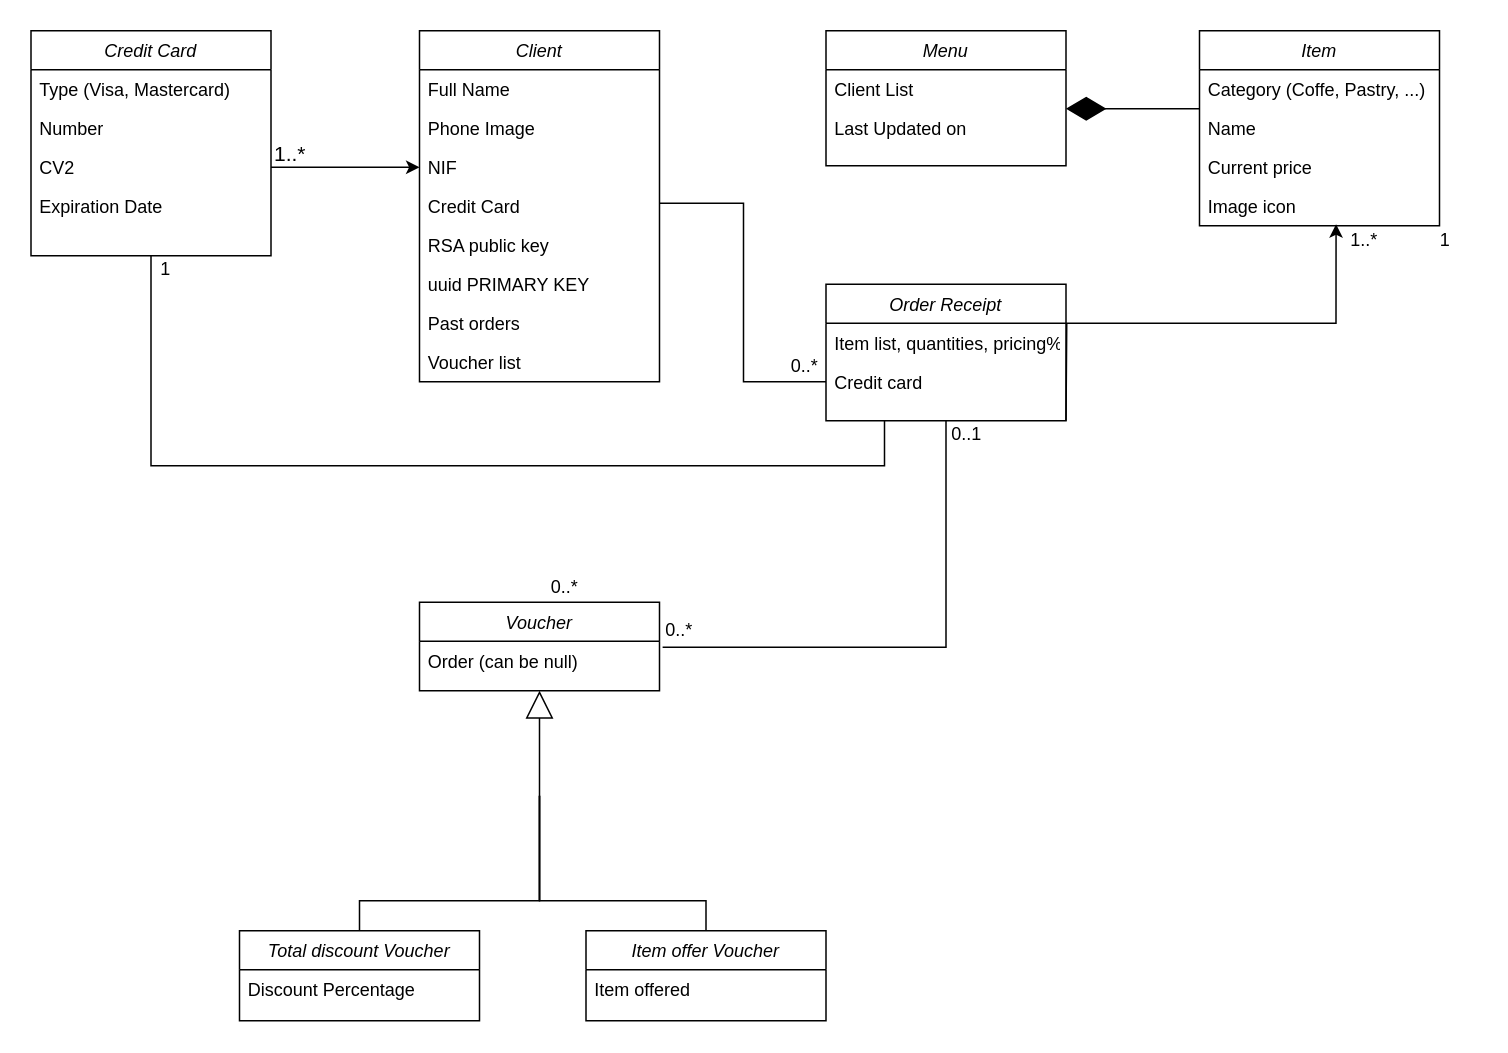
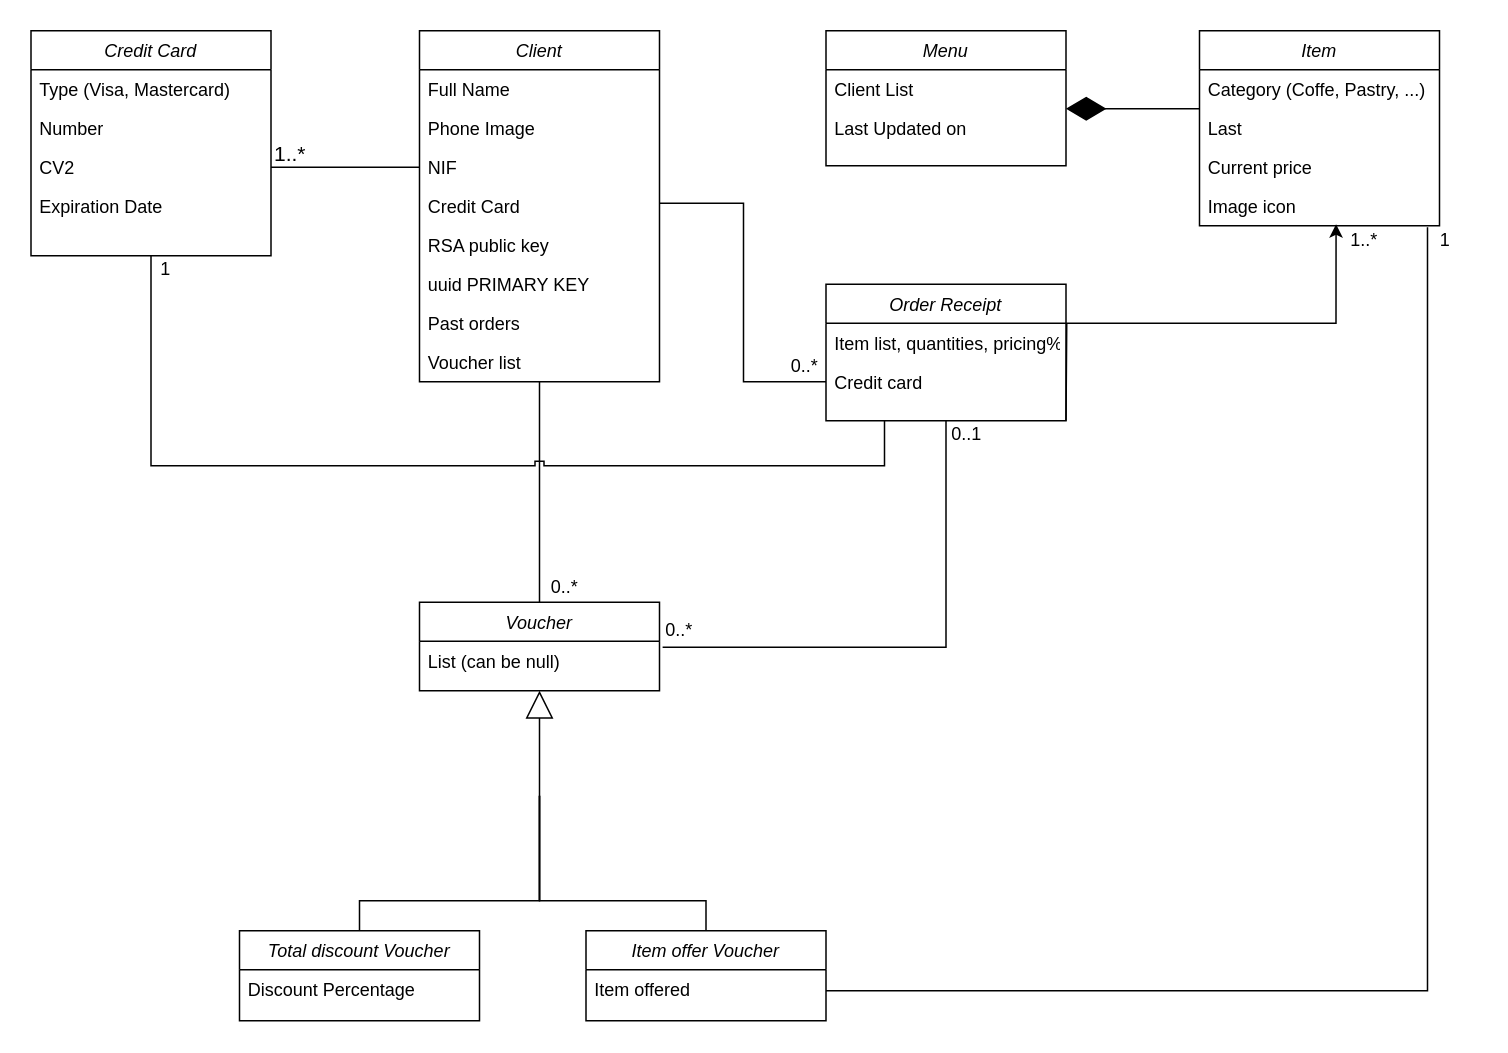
- <mxCell id="25" value="Name" style="text;align=left;verticalAlign=top;spacingLeft=4;spacingRight=4;overflow=hidden;rotatable=0;points=[[0,0.5],[1,0.5]];portConstraint=eastwest;rounded=0;shadow=0;html=0;" parent="23" vertex="1"><mxGeometry y="52" width="160" height="26" as="geometry" /></mxCell>
+ <mxCell id="25" value="Last" style="text;align=left;verticalAlign=top;spacingLeft=4;spacingRight=4;overflow=hidden;rotatable=0;points=[[0,0.5],[1,0.5]];portConstraint=eastwest;rounded=0;shadow=0;html=0;" parent="23" vertex="1"><mxGeometry y="52" width="160" height="26" as="geometry" /></mxCell>
- <mxCell id="18" value="" style="endArrow=classic;html=1;exitX=1;exitY=0.5;exitDx=0;exitDy=0;entryX=0;entryY=0.5;entryDx=0;entryDy=0;" parent="1" source="16" target="7" edge="1"><mxGeometry width="50" height="50" relative="1" as="geometry"><mxPoint x="229" y="160" as="sourcePoint" /><mxPoint x="279" y="110" as="targetPoint" /></mxGeometry></mxCell>
+ <mxCell id="18" value="" style="endArrow=none;html=1;exitX=1;exitY=0.5;exitDx=0;exitDy=0;entryX=0;entryY=0.5;entryDx=0;entryDy=0;" parent="1" source="16" target="7" edge="1"><mxGeometry width="50" height="50" relative="1" as="geometry"><mxPoint x="229" y="160" as="sourcePoint" /><mxPoint x="279" y="110" as="targetPoint" /></mxGeometry></mxCell>
+ <mxCell id="2" style="edgeStyle=orthogonalEdgeStyle;rounded=0;orthogonalLoop=1;jettySize=auto;html=1;strokeColor=#000000;fontSize=12;endArrow=none;endFill=0;" parent="1" source="4" target="37" edge="1"><mxGeometry relative="1" as="geometry" /></mxCell>
- <mxCell id="38" value="Order (can be null)" style="text;align=left;verticalAlign=top;spacingLeft=4;spacingRight=4;overflow=hidden;rotatable=0;points=[[0,0.5],[1,0.5]];portConstraint=eastwest;" parent="37" vertex="1"><mxGeometry y="26" width="160" height="26" as="geometry" /></mxCell>
+ <mxCell id="38" value="List (can be null)" style="text;align=left;verticalAlign=top;spacingLeft=4;spacingRight=4;overflow=hidden;rotatable=0;points=[[0,0.5],[1,0.5]];portConstraint=eastwest;" parent="37" vertex="1"><mxGeometry y="26" width="160" height="26" as="geometry" /></mxCell>
+ <mxCell id="43" style="edgeStyle=orthogonalEdgeStyle;rounded=0;orthogonalLoop=1;jettySize=auto;html=1;entryX=0.95;entryY=1.038;entryDx=0;entryDy=0;entryPerimeter=0;endArrow=none;endFill=0;strokeColor=#000000;fontSize=12;" parent="1" source="44" target="27" edge="1"><mxGeometry relative="1" as="geometry"><Array as="points"><mxPoint x="951" y="660" /></Array></mxGeometry></mxCell>
